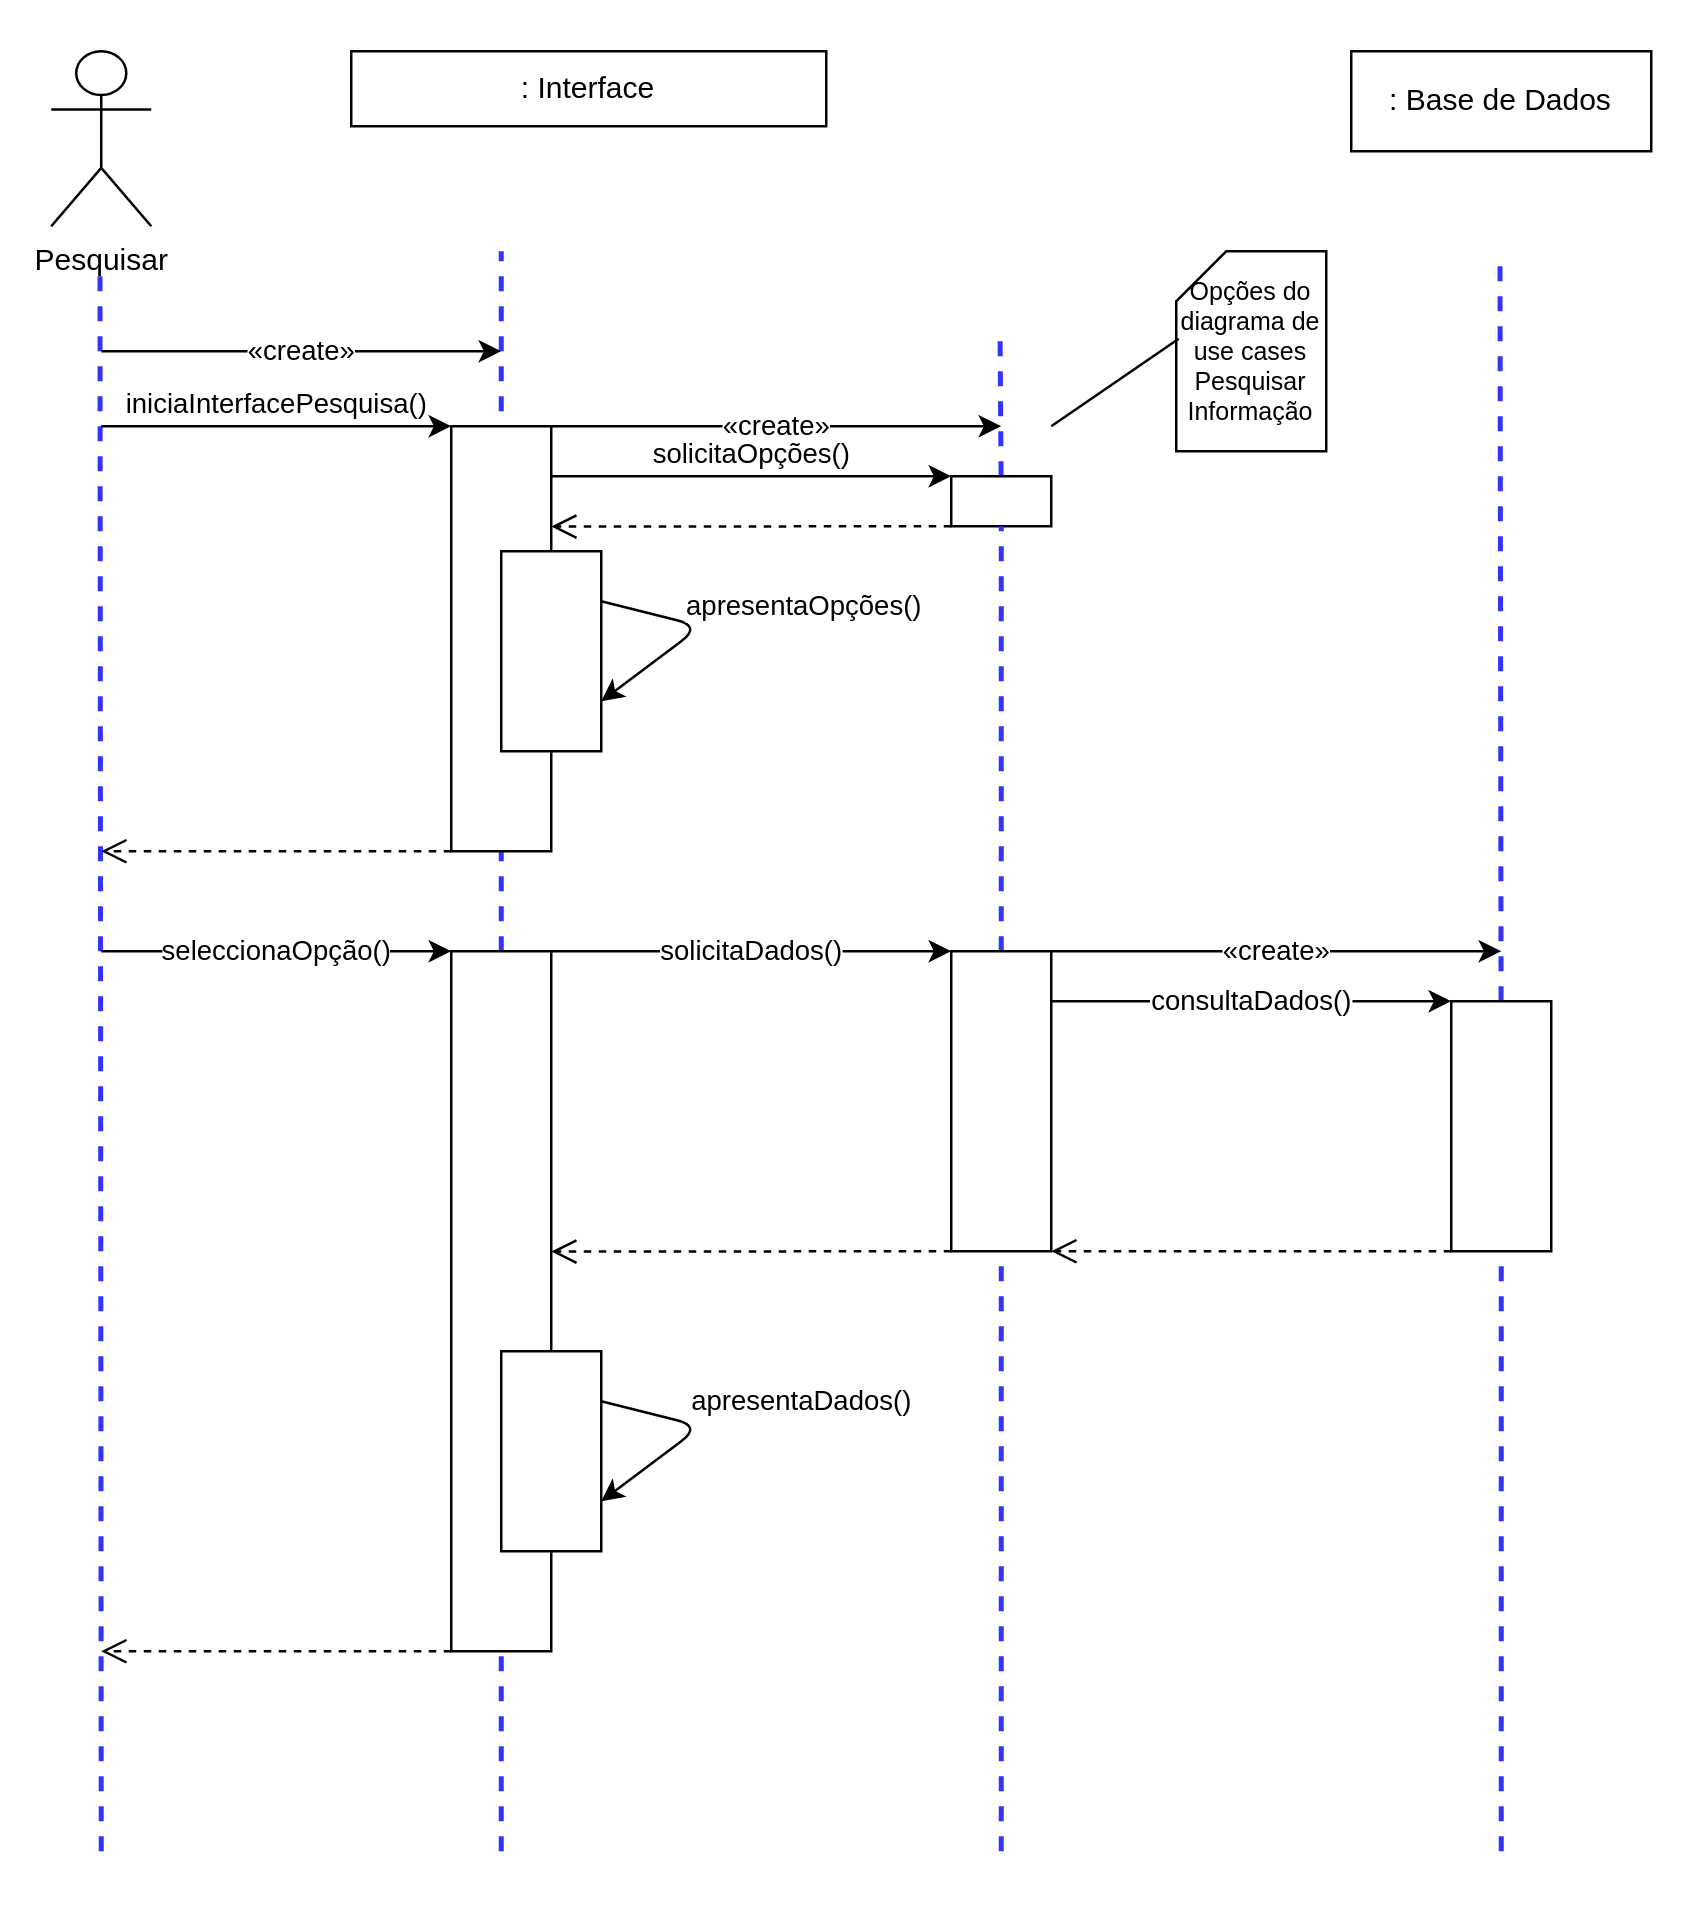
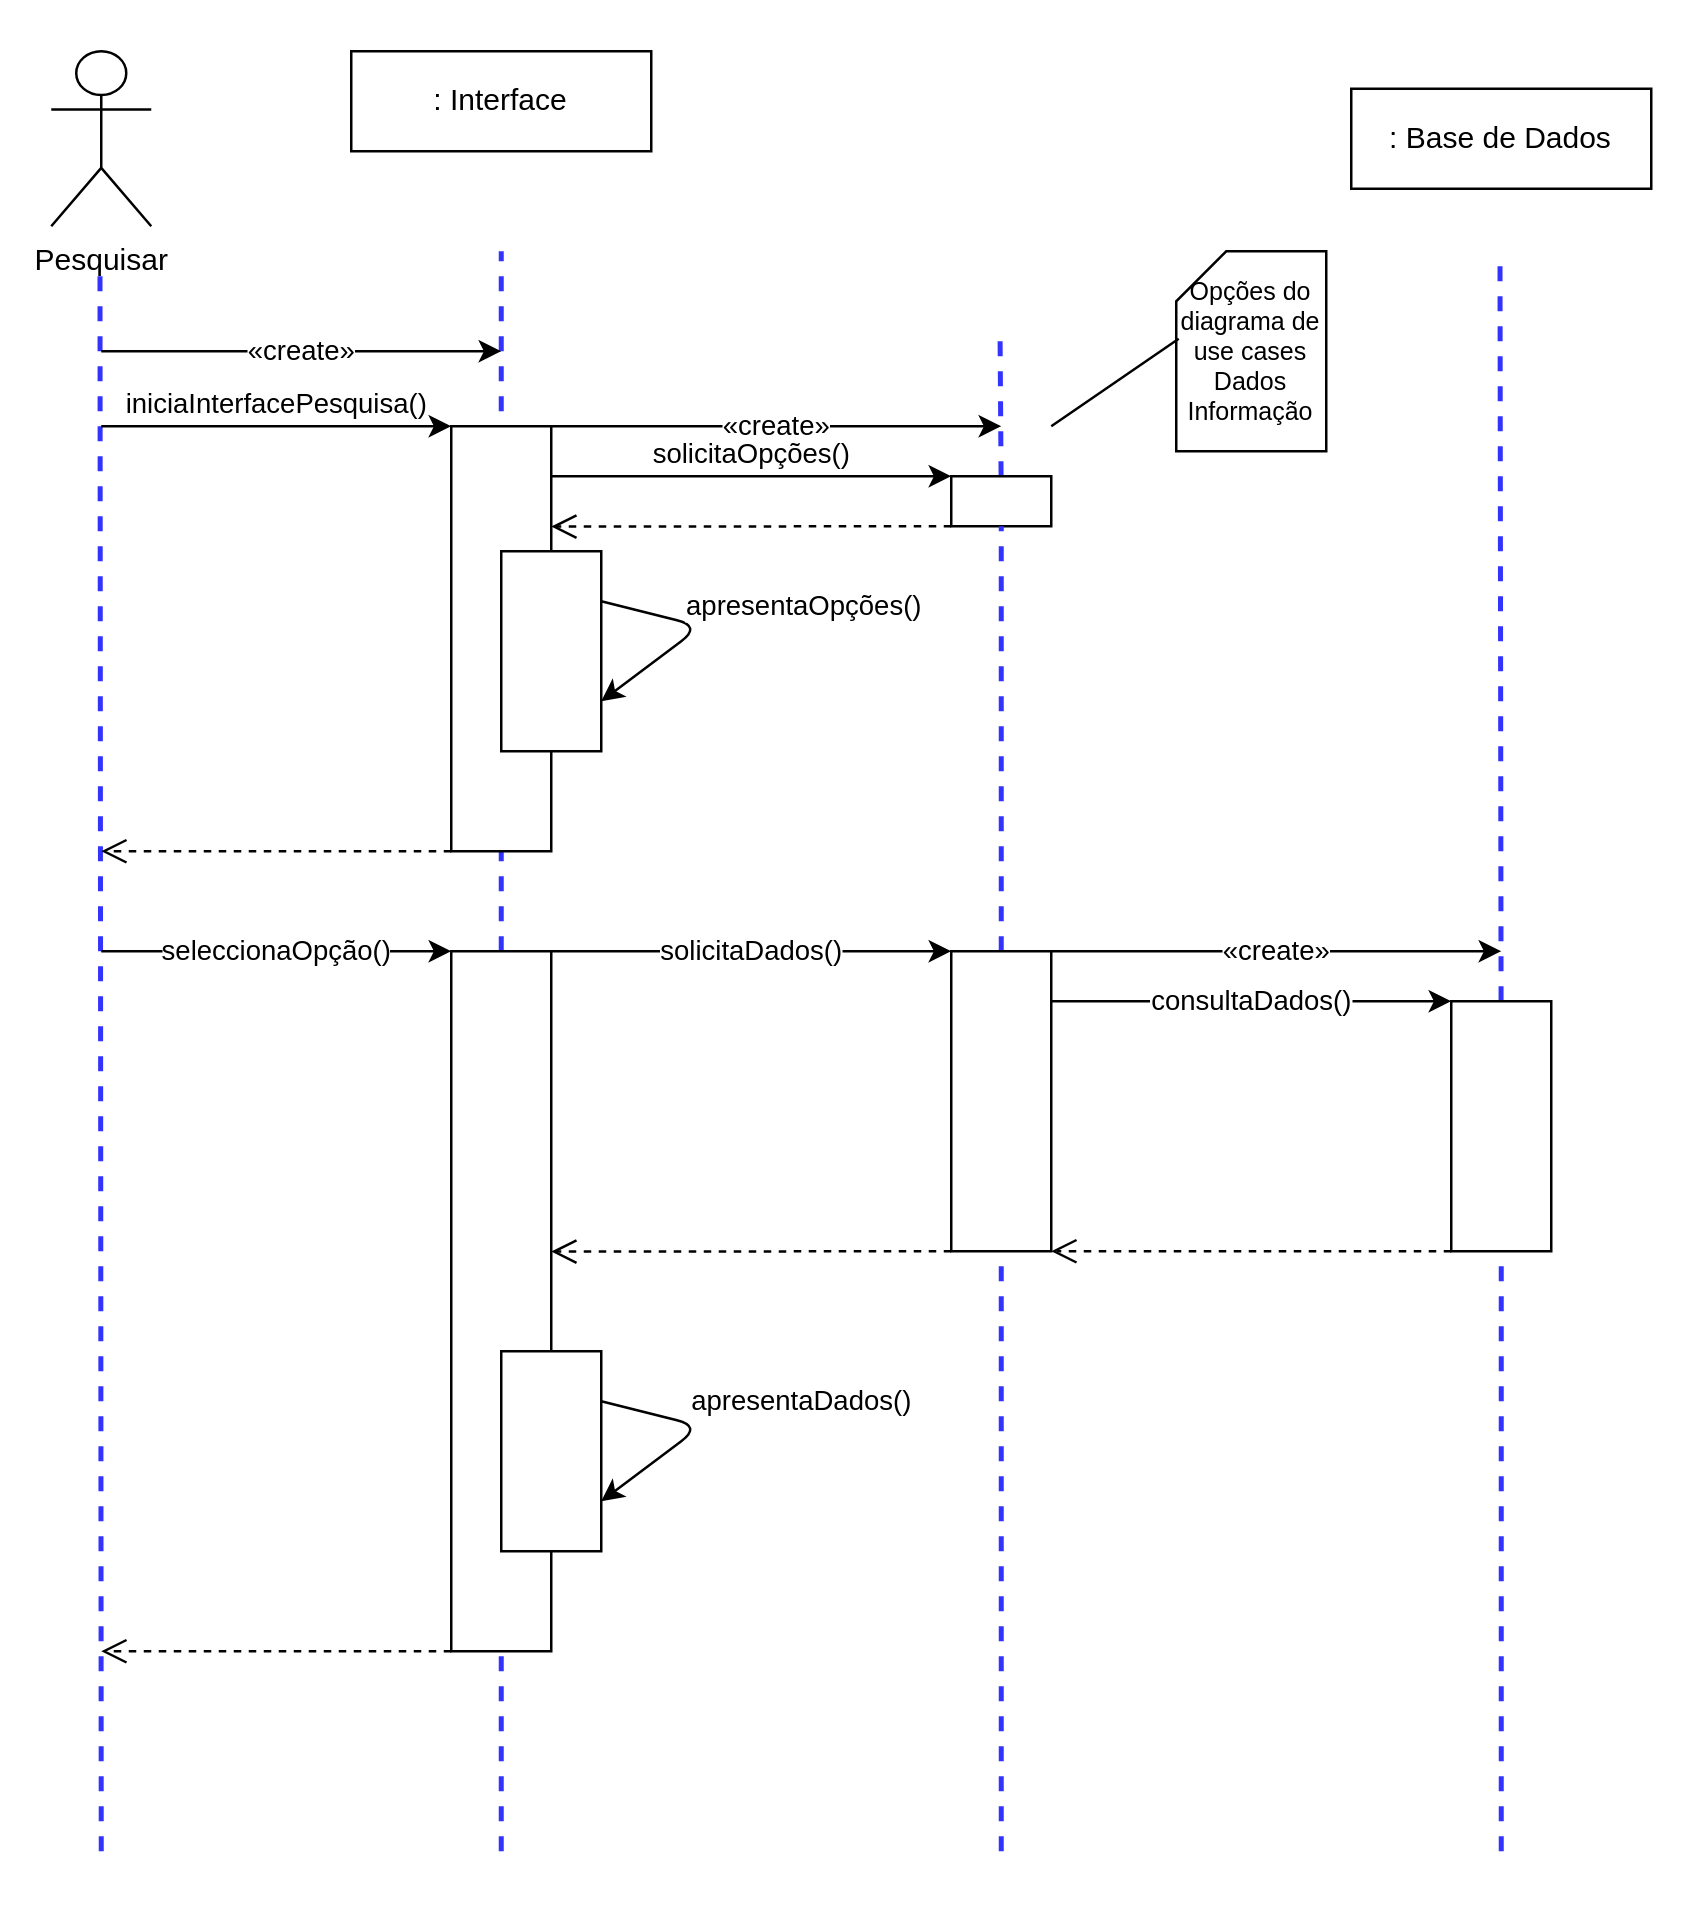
- <mxCell id="3" value=": Interface" style="rounded=0;whiteSpace=wrap;html=1;" parent="1" vertex="1"><mxGeometry x="140" y="20" width="190" height="30" as="geometry" /></mxCell>
+ <mxCell id="3" value=": Interface" style="rounded=0;whiteSpace=wrap;html=1;" parent="1" vertex="1"><mxGeometry x="140" y="20" width="120" height="40" as="geometry" /></mxCell>
- <mxCell id="4" value=": Base de Dados" style="rounded=0;whiteSpace=wrap;html=1;" parent="1" vertex="1"><mxGeometry x="540" y="20" width="120" height="40" as="geometry" /></mxCell>
+ <mxCell id="4" value=": Base de Dados" style="rounded=0;whiteSpace=wrap;html=1;" parent="1" vertex="1"><mxGeometry x="540" y="35" width="120" height="40" as="geometry" /></mxCell>
- <mxCell id="35" value="Opções do diagrama de use cases Pesquisar Informação" style="shape=card;whiteSpace=wrap;html=1;size=20;fontSize=10;" parent="1" vertex="1"><mxGeometry x="470" y="100" width="60" height="80" as="geometry" /></mxCell>
+ <mxCell id="35" value="Opções do diagrama de use cases Dados Informação" style="shape=card;whiteSpace=wrap;html=1;size=20;fontSize=10;" parent="1" vertex="1"><mxGeometry x="470" y="100" width="60" height="80" as="geometry" /></mxCell>
